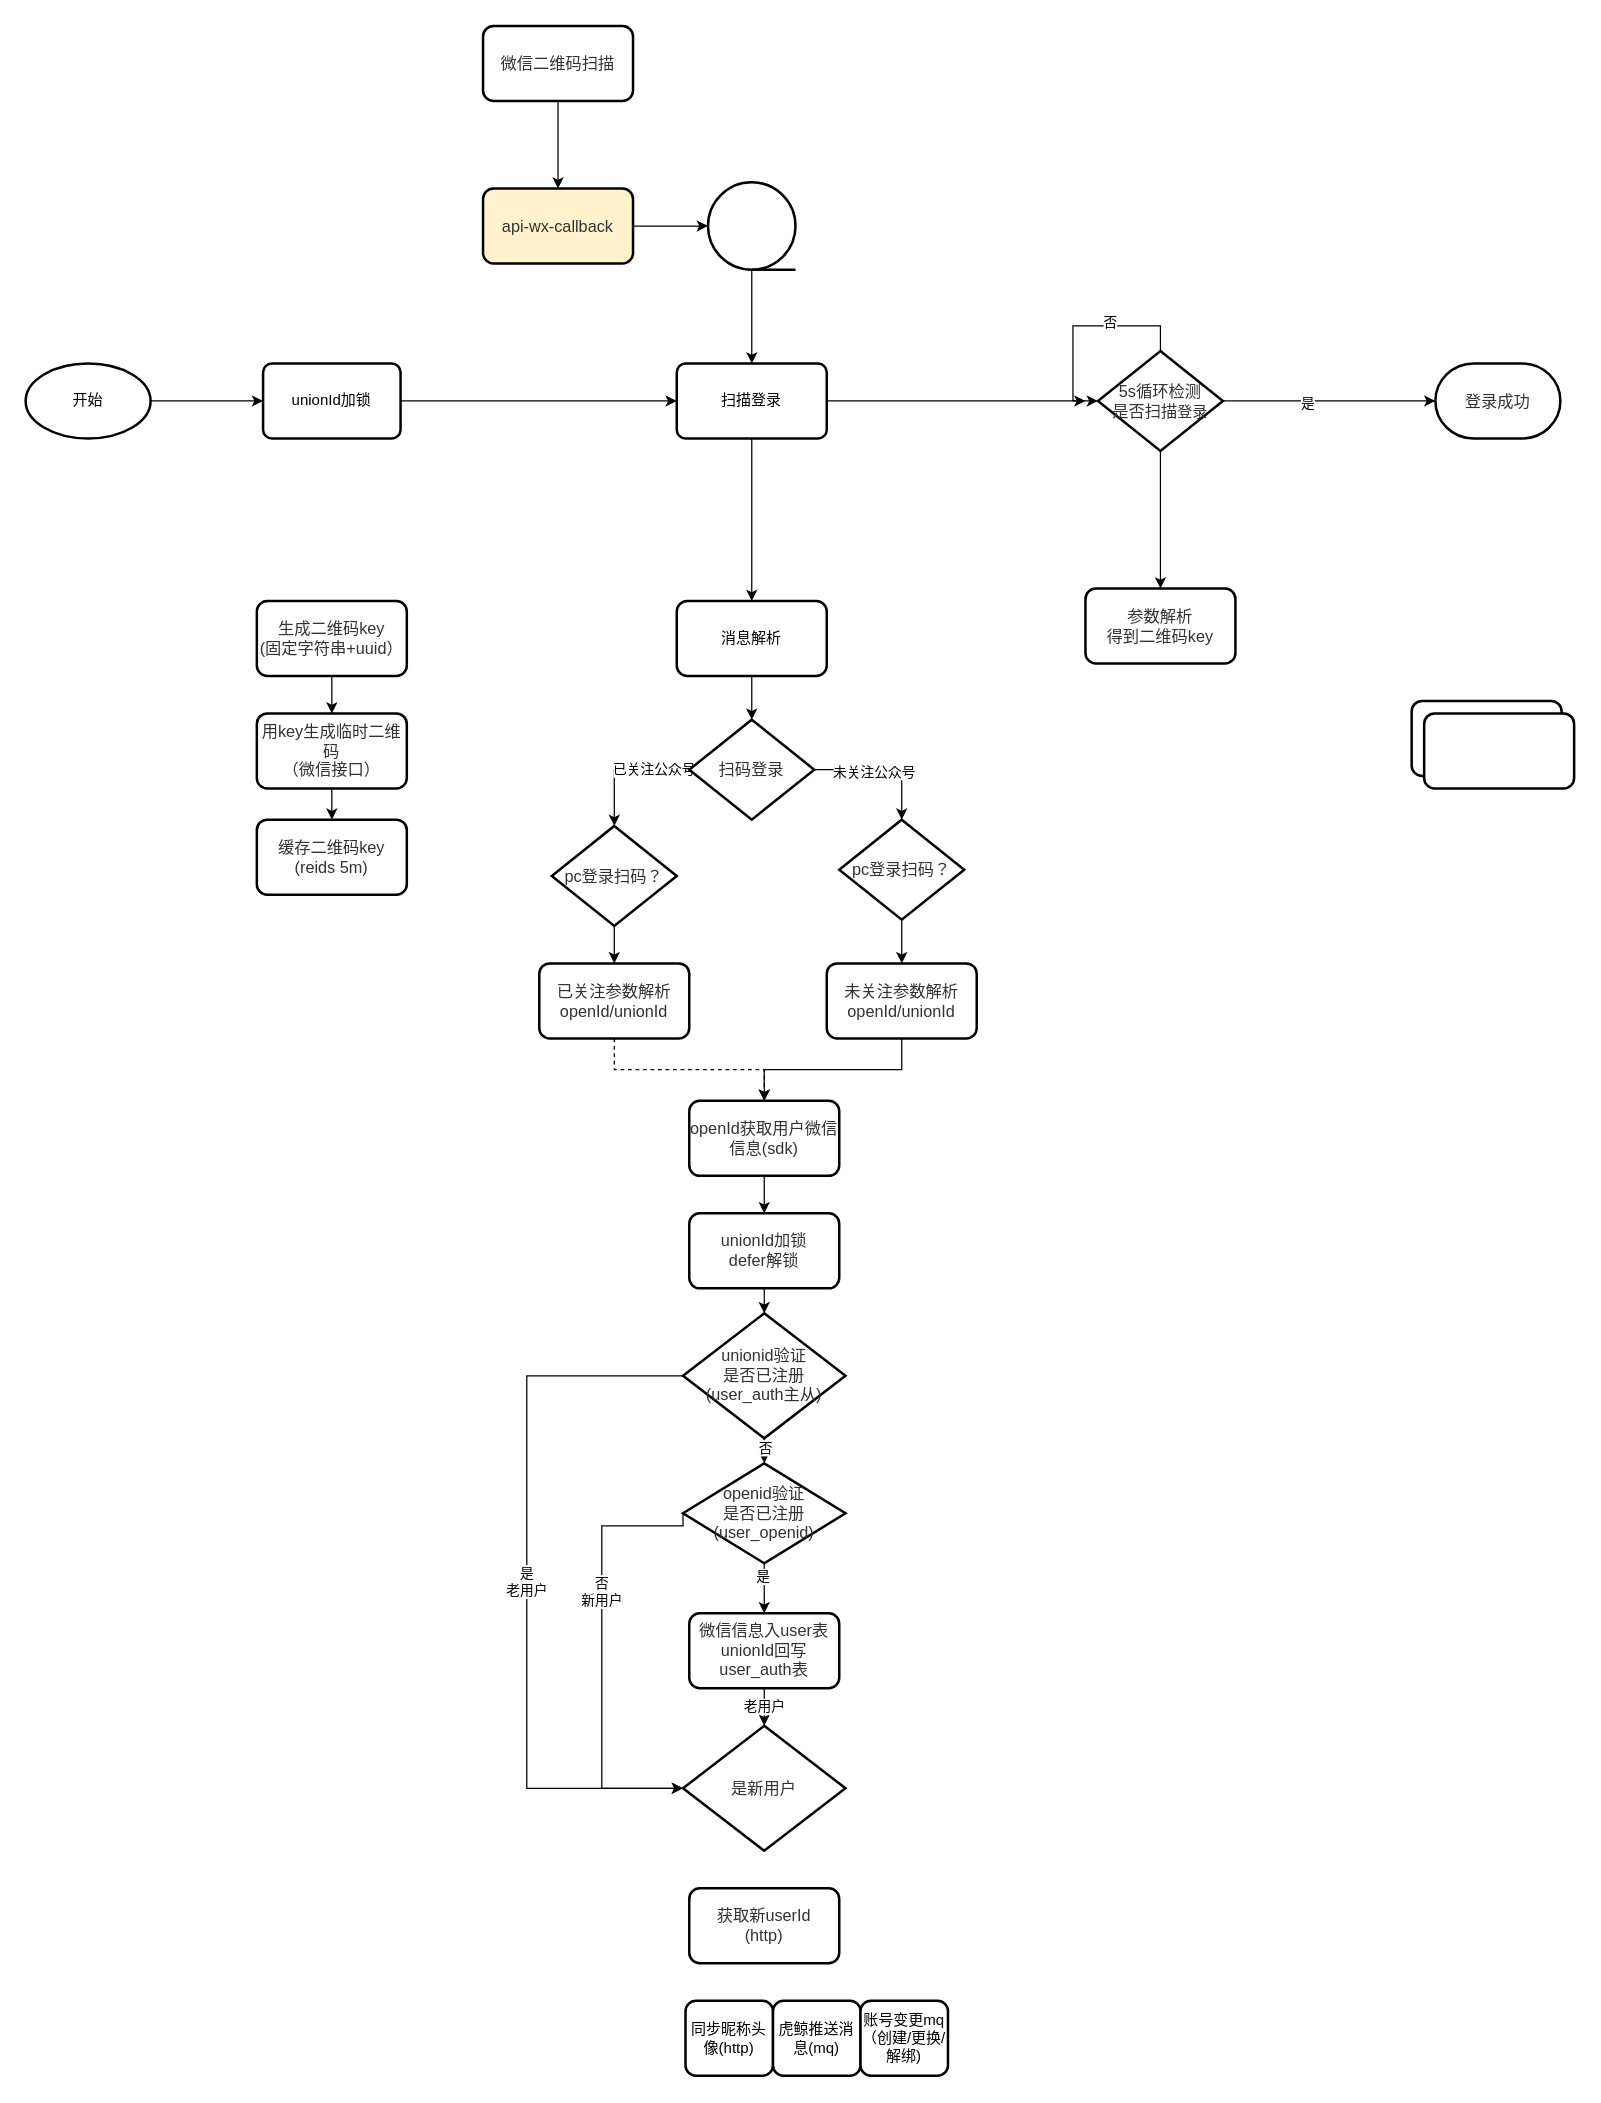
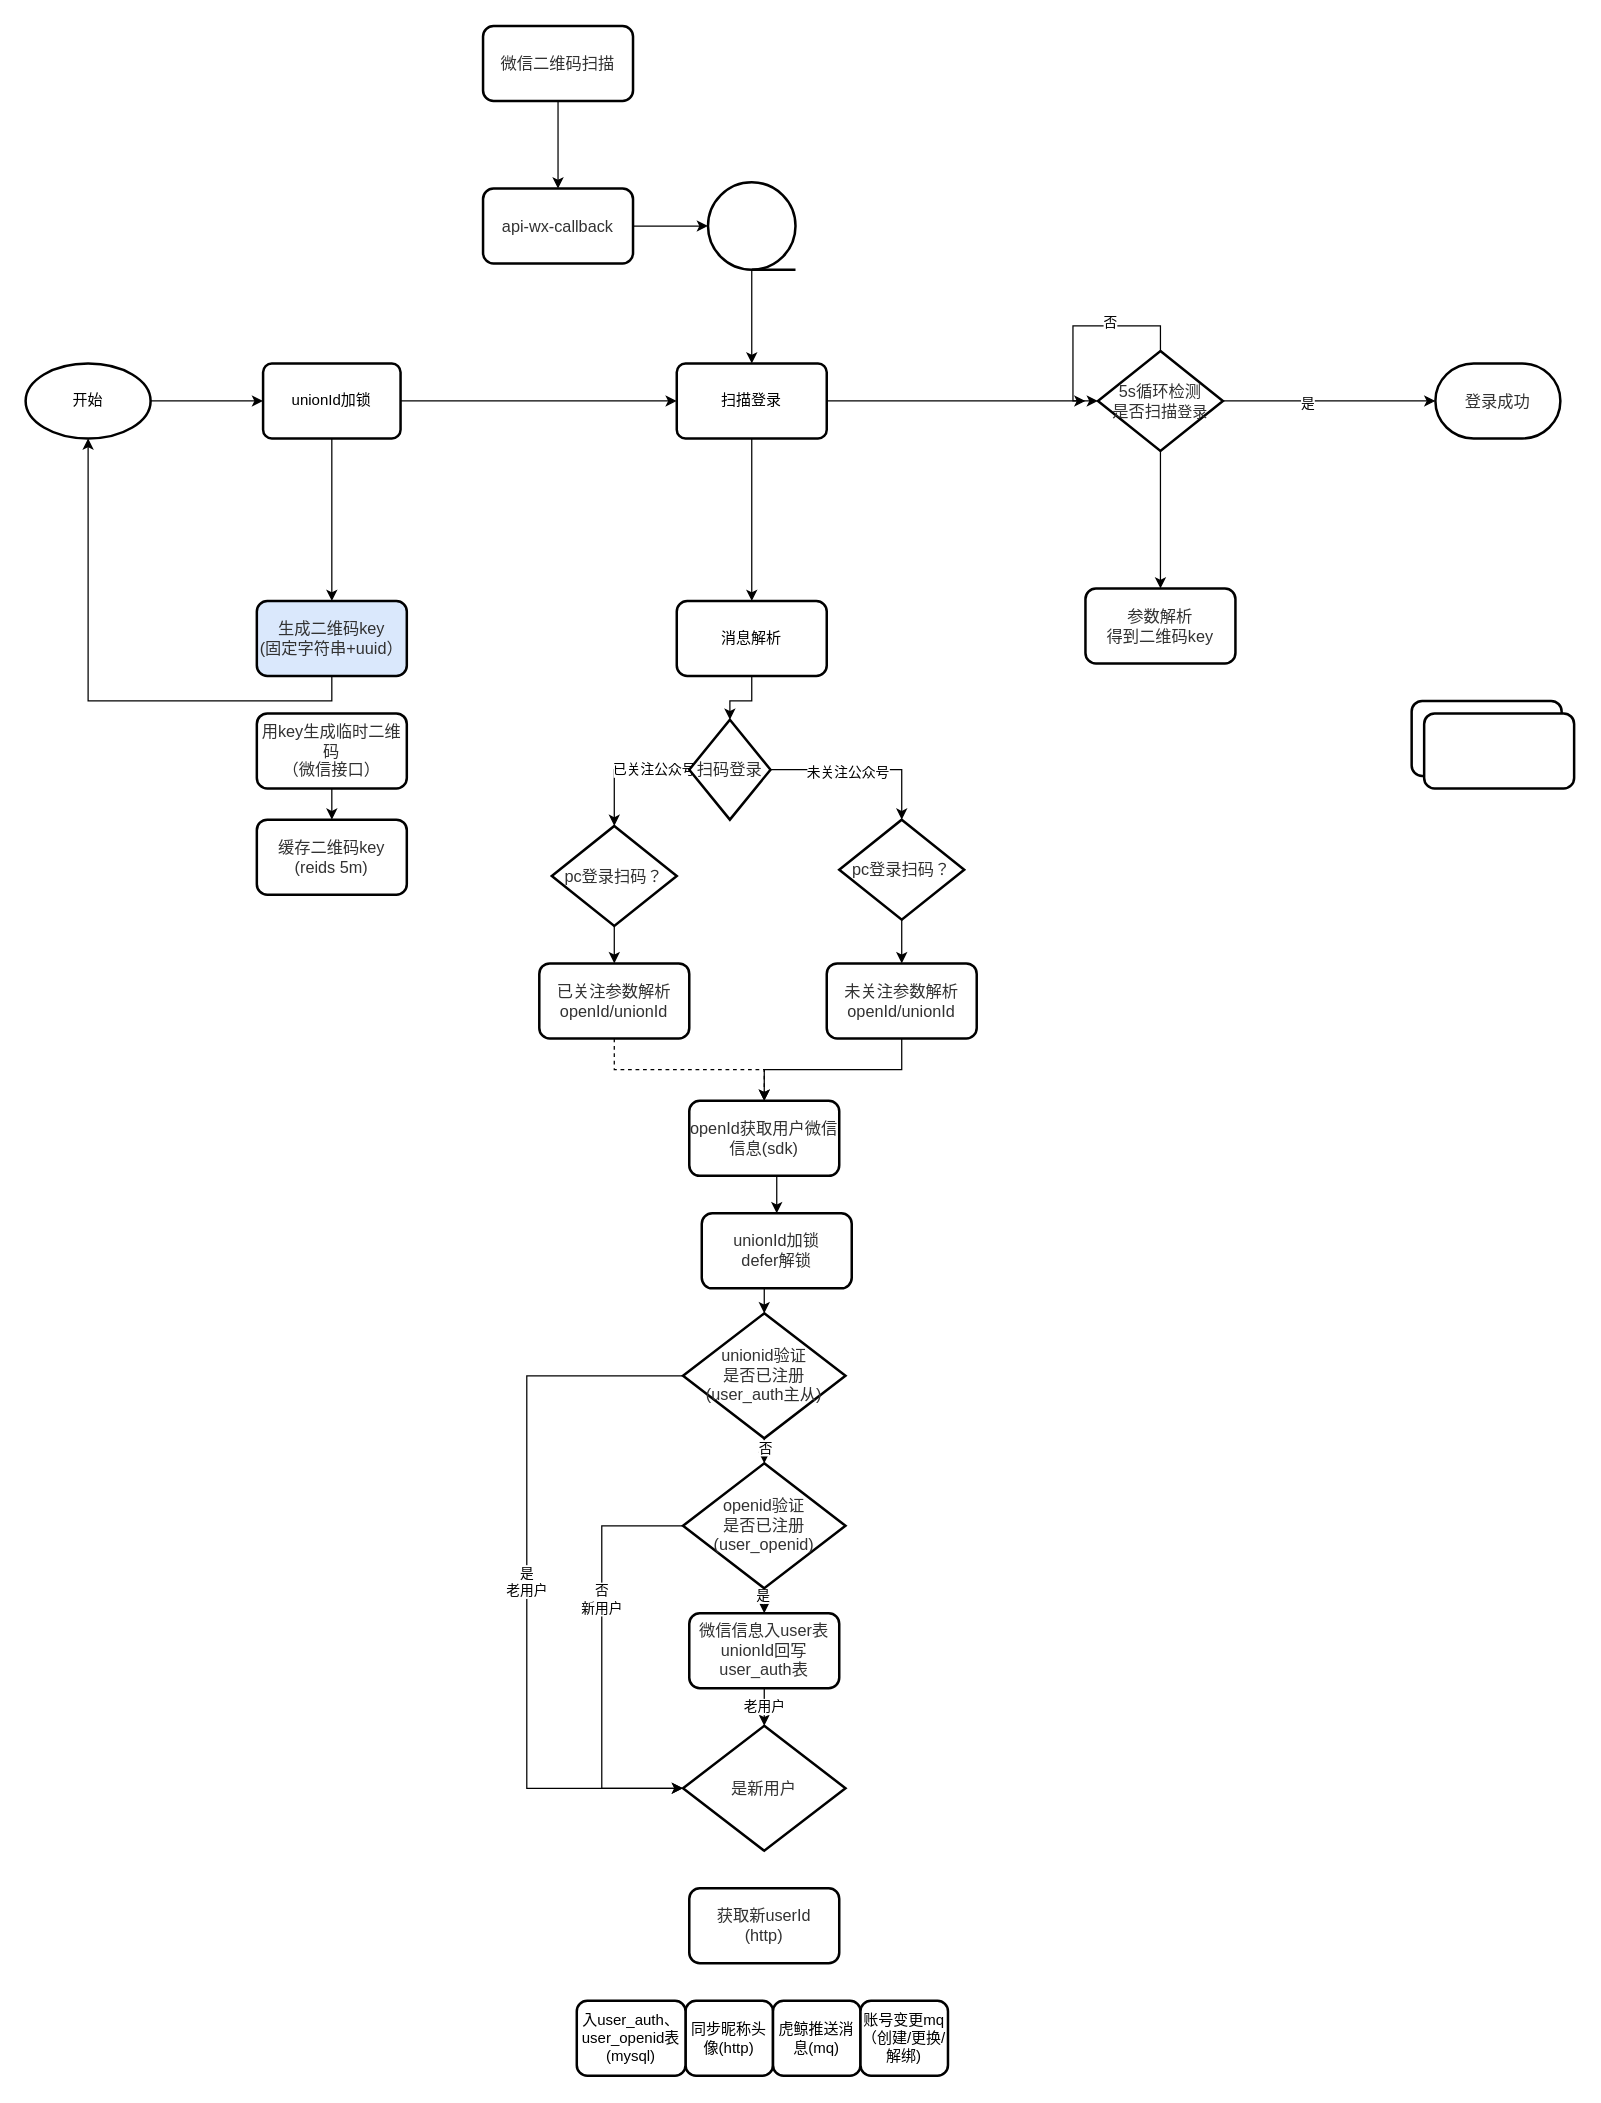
- <mxCell id="43" value="&lt;span style=&quot;color: rgb(50 , 50 , 50) ; font-size: 13px ; background-color: rgba(255 , 255 , 255 , 0.008)&quot;&gt;api-wx-callback&lt;/span&gt;" style="whiteSpace=wrap;html=1;rounded=1;strokeWidth=2;arcSize=14;fillColor=#fff2cc;" vertex="1" parent="1"><mxGeometry x="386" y="150" width="120" height="60" as="geometry" /></mxCell>
+ <mxCell id="43" value="&lt;span style=&quot;color: rgb(50 , 50 , 50) ; font-size: 13px ; background-color: rgba(255 , 255 , 255 , 0.008)&quot;&gt;api-wx-callback&lt;/span&gt;" style="whiteSpace=wrap;html=1;rounded=1;strokeWidth=2;arcSize=14;" vertex="1" parent="1"><mxGeometry x="386" y="150" width="120" height="60" as="geometry" /></mxCell>
+ <mxCell id="4" style="edgeStyle=orthogonalEdgeStyle;rounded=0;orthogonalLoop=1;jettySize=auto;html=1;exitX=0.5;exitY=1;exitDx=0;exitDy=0;" edge="1" parent="1" source="6" target="32"><mxGeometry relative="1" as="geometry" /></mxCell>
- <mxCell id="32" value="&lt;span style=&quot;color: rgb(50 , 50 , 50) ; font-size: 13px ; background-color: rgba(255 , 255 , 255 , 0.008)&quot;&gt;生成二维码key&lt;/span&gt;&lt;div style=&quot;resize: none ; outline: none ; font-size: 13px ; color: rgb(50 , 50 , 50) ; background-color: rgba(255 , 255 , 255 , 0.008)&quot;&gt;(固定字符串+uuid）&lt;/div&gt;" style="whiteSpace=wrap;html=1;rounded=1;strokeWidth=2;arcSize=14;" vertex="1" parent="1"><mxGeometry x="205" y="480" width="120" height="60" as="geometry" /></mxCell>
+ <mxCell id="32" value="&lt;span style=&quot;color: rgb(50 , 50 , 50) ; font-size: 13px ; background-color: rgba(255 , 255 , 255 , 0.008)&quot;&gt;生成二维码key&lt;/span&gt;&lt;div style=&quot;resize: none ; outline: none ; font-size: 13px ; color: rgb(50 , 50 , 50) ; background-color: rgba(255 , 255 , 255 , 0.008)&quot;&gt;(固定字符串+uuid）&lt;/div&gt;" style="whiteSpace=wrap;html=1;rounded=1;strokeWidth=2;arcSize=14;fillColor=#dae8fc;" vertex="1" parent="1"><mxGeometry x="205" y="480" width="120" height="60" as="geometry" /></mxCell>
- <mxCell id="31" style="edgeStyle=orthogonalEdgeStyle;rounded=0;orthogonalLoop=1;jettySize=auto;html=1;exitX=0.5;exitY=1;exitDx=0;exitDy=0;" edge="1" parent="1" source="32" target="30"><mxGeometry relative="1" as="geometry" /></mxCell>
+ <mxCell id="31" style="edgeStyle=orthogonalEdgeStyle;rounded=0;orthogonalLoop=1;jettySize=auto;html=1;exitX=0.5;exitY=1;exitDx=0;exitDy=0;" edge="1" parent="1" source="32" target="3"><mxGeometry relative="1" as="geometry" /></mxCell>
- <mxCell id="37" value="&lt;div style=&quot;resize: none ; outline: none ; font-size: 13px ; color: rgb(50 , 50 , 50) ; background-color: rgba(255 , 255 , 255 , 0.008)&quot;&gt;&lt;span&gt;扫码登录&lt;/span&gt;&lt;br&gt;&lt;/div&gt;" style="strokeWidth=2;html=1;shape=mxgraph.flowchart.decision;whiteSpace=wrap;" vertex="1" parent="1"><mxGeometry x="551" y="575" width="100" height="80" as="geometry" /></mxCell>
+ <mxCell id="37" value="&lt;div style=&quot;resize: none ; outline: none ; font-size: 13px ; color: rgb(50 , 50 , 50) ; background-color: rgba(255 , 255 , 255 , 0.008)&quot;&gt;&lt;span&gt;扫码登录&lt;/span&gt;&lt;br&gt;&lt;/div&gt;" style="strokeWidth=2;html=1;shape=mxgraph.flowchart.decision;whiteSpace=wrap;" vertex="1" parent="1"><mxGeometry x="551" y="575" width="65" height="80" as="geometry" /></mxCell>
- <mxCell id="23" value="&lt;span style=&quot;color: rgb(50 , 50 , 50) ; font-size: 13px ; background-color: rgba(255 , 255 , 255 , 0.008)&quot;&gt;unionId加锁&lt;/span&gt;&lt;div style=&quot;resize: none ; outline: none ; font-size: 13px ; color: rgb(50 , 50 , 50) ; background-color: rgba(255 , 255 , 255 , 0.008)&quot;&gt;defer解锁&lt;/div&gt;" style="whiteSpace=wrap;html=1;rounded=1;strokeWidth=2;arcSize=14;" vertex="1" parent="1"><mxGeometry x="551" y="970" width="120" height="60" as="geometry" /></mxCell>
+ <mxCell id="23" value="&lt;span style=&quot;color: rgb(50 , 50 , 50) ; font-size: 13px ; background-color: rgba(255 , 255 , 255 , 0.008)&quot;&gt;unionId加锁&lt;/span&gt;&lt;div style=&quot;resize: none ; outline: none ; font-size: 13px ; color: rgb(50 , 50 , 50) ; background-color: rgba(255 , 255 , 255 , 0.008)&quot;&gt;defer解锁&lt;/div&gt;" style="whiteSpace=wrap;html=1;rounded=1;strokeWidth=2;arcSize=14;" vertex="1" parent="1"><mxGeometry x="561" y="970" width="120" height="60" as="geometry" /></mxCell>
- <mxCell id="58" value="&lt;div style=&quot;resize: none ; outline: none ; font-size: 13px ; color: rgb(50 , 50 , 50) ; background-color: rgba(255 , 255 , 255 , 0.008)&quot;&gt;openid验证&lt;/div&gt;&lt;div style=&quot;resize: none ; outline: none ; font-size: 13px ; color: rgb(50 , 50 , 50) ; background-color: rgba(255 , 255 , 255 , 0.008)&quot;&gt;是否已注册&lt;/div&gt;&lt;div style=&quot;resize: none ; outline: none ; font-size: 13px ; color: rgb(50 , 50 , 50) ; background-color: rgba(255 , 255 , 255 , 0.008)&quot;&gt;(user_openid)&lt;/div&gt;" style="strokeWidth=2;html=1;shape=mxgraph.flowchart.decision;whiteSpace=wrap;" vertex="1" parent="1"><mxGeometry x="546" y="1170" width="130" height="80" as="geometry" /></mxCell>
+ <mxCell id="58" value="&lt;div style=&quot;resize: none ; outline: none ; font-size: 13px ; color: rgb(50 , 50 , 50) ; background-color: rgba(255 , 255 , 255 , 0.008)&quot;&gt;openid验证&lt;/div&gt;&lt;div style=&quot;resize: none ; outline: none ; font-size: 13px ; color: rgb(50 , 50 , 50) ; background-color: rgba(255 , 255 , 255 , 0.008)&quot;&gt;是否已注册&lt;/div&gt;&lt;div style=&quot;resize: none ; outline: none ; font-size: 13px ; color: rgb(50 , 50 , 50) ; background-color: rgba(255 , 255 , 255 , 0.008)&quot;&gt;(user_openid)&lt;/div&gt;" style="strokeWidth=2;html=1;shape=mxgraph.flowchart.decision;whiteSpace=wrap;" vertex="1" parent="1"><mxGeometry x="546" y="1170" width="130" height="100" as="geometry" /></mxCell>
+ <mxCell id="65" value="入user_auth、user_openid表(mysql)" style="whiteSpace=wrap;html=1;rounded=1;strokeWidth=2;arcSize=14;" vertex="1" parent="1"><mxGeometry x="461" y="1600" width="87" height="60" as="geometry" /></mxCell>
